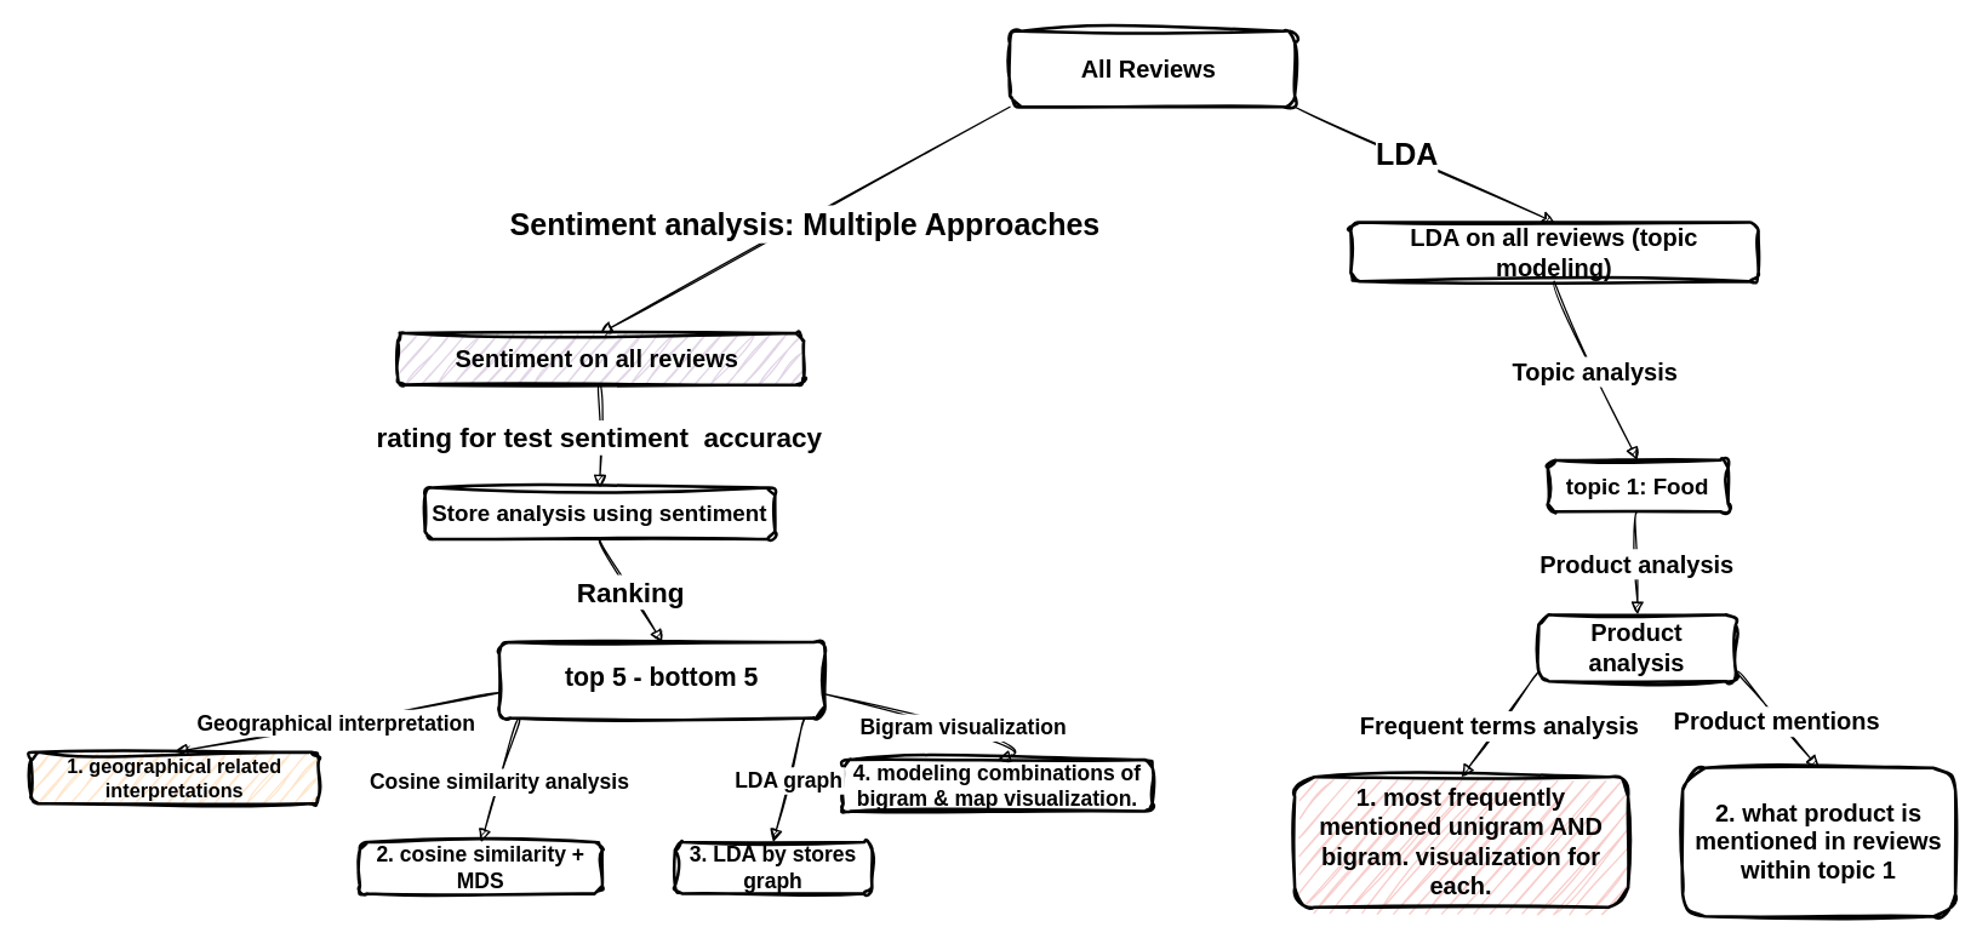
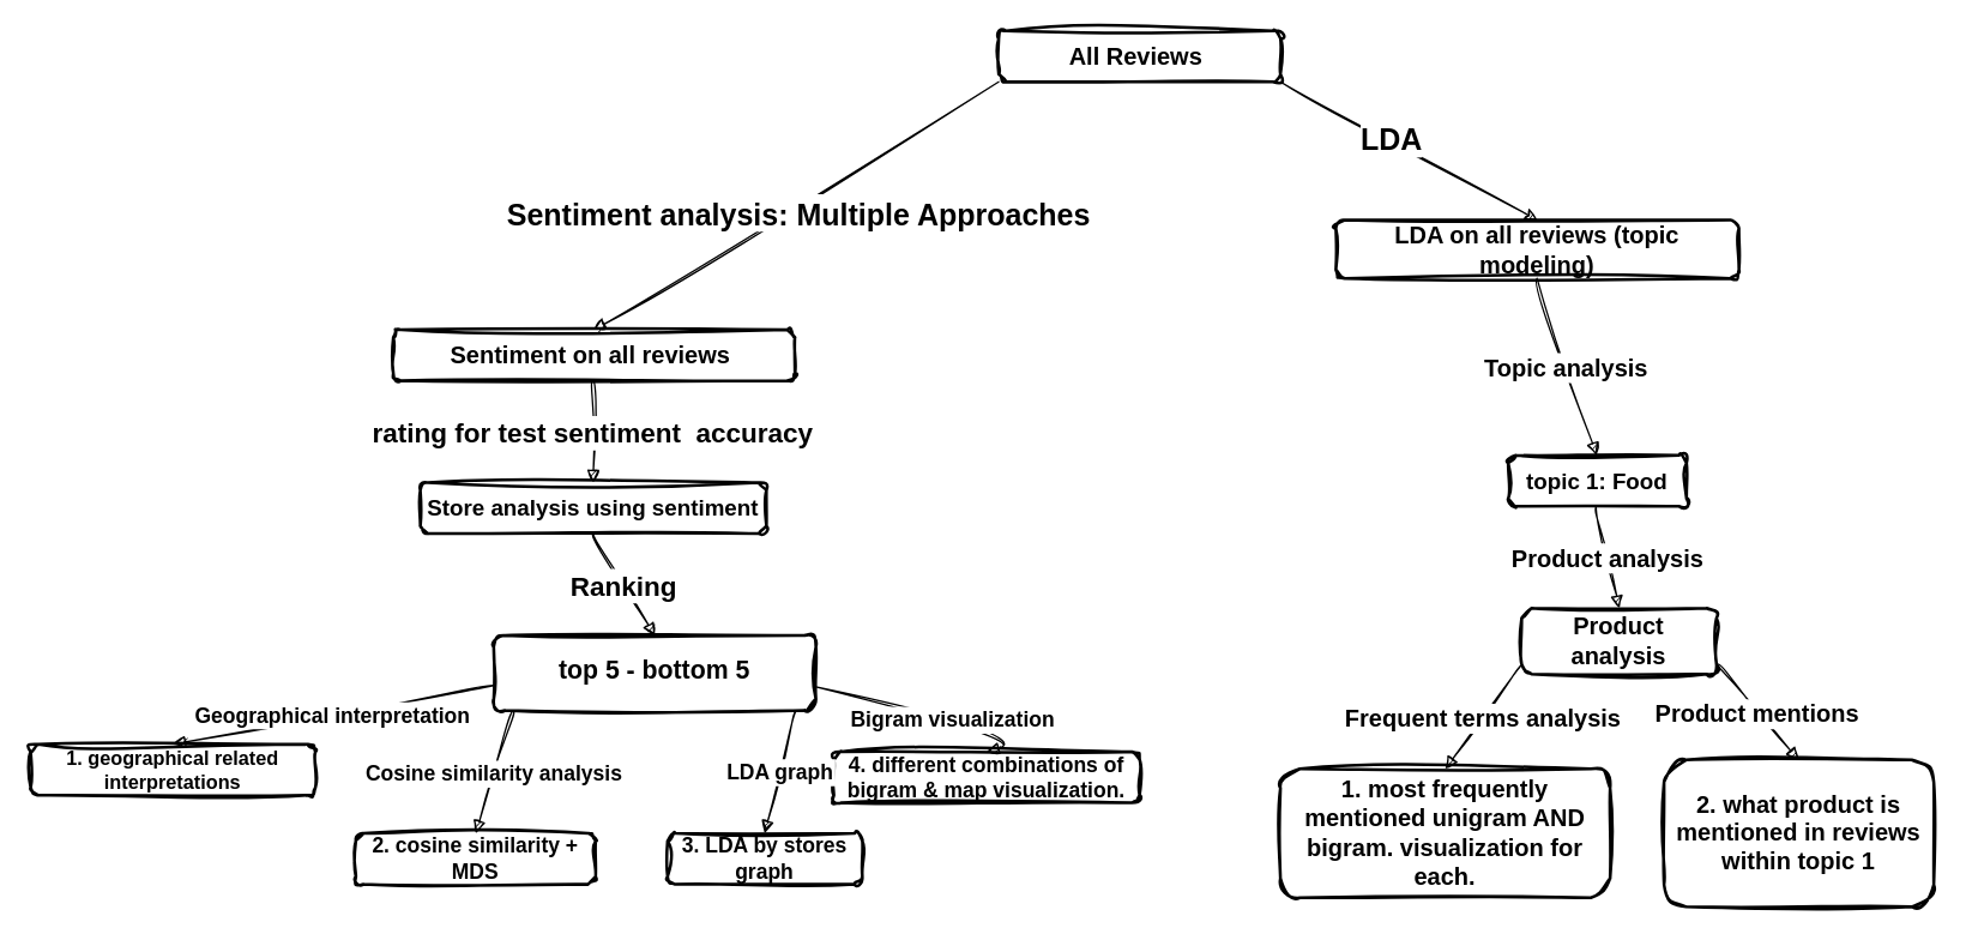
- <mxCell id="2" value="All Reviews " style="whiteSpace=wrap;strokeWidth=2;rounded=1;fontStyle=1;fontSize=16;sketch=1;curveFitting=1;jiggle=2;" vertex="1" parent="1"><mxGeometry x="666" y="20" width="188" height="50" as="geometry" /></mxCell>
+ <mxCell id="2" value="All Reviews " style="whiteSpace=wrap;strokeWidth=2;rounded=1;fontStyle=1;fontSize=16;sketch=1;curveFitting=1;jiggle=2;" vertex="1" parent="1"><mxGeometry x="666" y="20" width="188" height="34" as="geometry" /></mxCell>
- <mxCell id="3" value="Sentiment on all reviews " style="whiteSpace=wrap;strokeWidth=2;rounded=1;fontStyle=1;fontSize=16;sketch=1;curveFitting=1;jiggle=2;fillColor=#e1d5e7;" vertex="1" parent="1"><mxGeometry x="262" y="219.45" width="268" height="34" as="geometry" /></mxCell>
+ <mxCell id="3" value="Sentiment on all reviews " style="whiteSpace=wrap;strokeWidth=2;rounded=1;fontStyle=1;fontSize=16;sketch=1;curveFitting=1;jiggle=2;" vertex="1" parent="1"><mxGeometry x="262" y="219.45" width="268" height="34" as="geometry" /></mxCell>
- <mxCell id="11" value="topic 1: Food" style="whiteSpace=wrap;strokeWidth=2;rounded=1;fontStyle=1;fontSize=15;sketch=1;curveFitting=1;jiggle=2;" vertex="1" parent="1"><mxGeometry x="1021" y="303.2" width="119" height="34" as="geometry" /></mxCell>
+ <mxCell id="11" value="topic 1: Food" style="whiteSpace=wrap;strokeWidth=2;rounded=1;fontStyle=1;fontSize=15;sketch=1;curveFitting=1;jiggle=2;" vertex="1" parent="1"><mxGeometry x="1006" y="303.2" width="119" height="34" as="geometry" /></mxCell>
- <mxCell id="6" value="1. geographical related interpretations" style="whiteSpace=wrap;strokeWidth=2;rounded=1;fontStyle=1;fontSize=13;sketch=1;curveFitting=1;jiggle=2;fillColor=#ffe6cc;" vertex="1" parent="1"><mxGeometry x="20" y="496" width="190" height="34" as="geometry" /></mxCell>
+ <mxCell id="6" value="1. geographical related interpretations" style="whiteSpace=wrap;strokeWidth=2;rounded=1;fontStyle=1;fontSize=13;sketch=1;curveFitting=1;jiggle=2;" vertex="1" parent="1"><mxGeometry x="20" y="496" width="190" height="34" as="geometry" /></mxCell>
- <mxCell id="9" value="4. modeling combinations of bigram &amp; map visualization." style="whiteSpace=wrap;strokeWidth=2;rounded=1;fontStyle=1;fontSize=14;sketch=1;curveFitting=1;jiggle=2;" vertex="1" parent="1"><mxGeometry x="556" y="501" width="204" height="34" as="geometry" /></mxCell>
+ <mxCell id="9" value="4. different combinations of bigram &amp; map visualization." style="whiteSpace=wrap;strokeWidth=2;rounded=1;fontStyle=1;fontSize=14;sketch=1;curveFitting=1;jiggle=2;" vertex="1" parent="1"><mxGeometry x="556" y="501" width="204" height="34" as="geometry" /></mxCell>
- <mxCell id="13" value="1. most frequently mentioned unigram AND bigram. visualization for each." style="whiteSpace=wrap;strokeWidth=2;rounded=1;fontStyle=1;fontSize=16;sketch=1;curveFitting=1;jiggle=2;fillColor=#f8cecc;" vertex="1" parent="1"><mxGeometry x="854" y="512.45" width="220" height="86" as="geometry" /></mxCell>
+ <mxCell id="13" value="1. most frequently mentioned unigram AND bigram. visualization for each." style="whiteSpace=wrap;strokeWidth=2;rounded=1;fontStyle=1;fontSize=16;sketch=1;curveFitting=1;jiggle=2;" vertex="1" parent="1"><mxGeometry x="854" y="512.45" width="220" height="86" as="geometry" /></mxCell>
